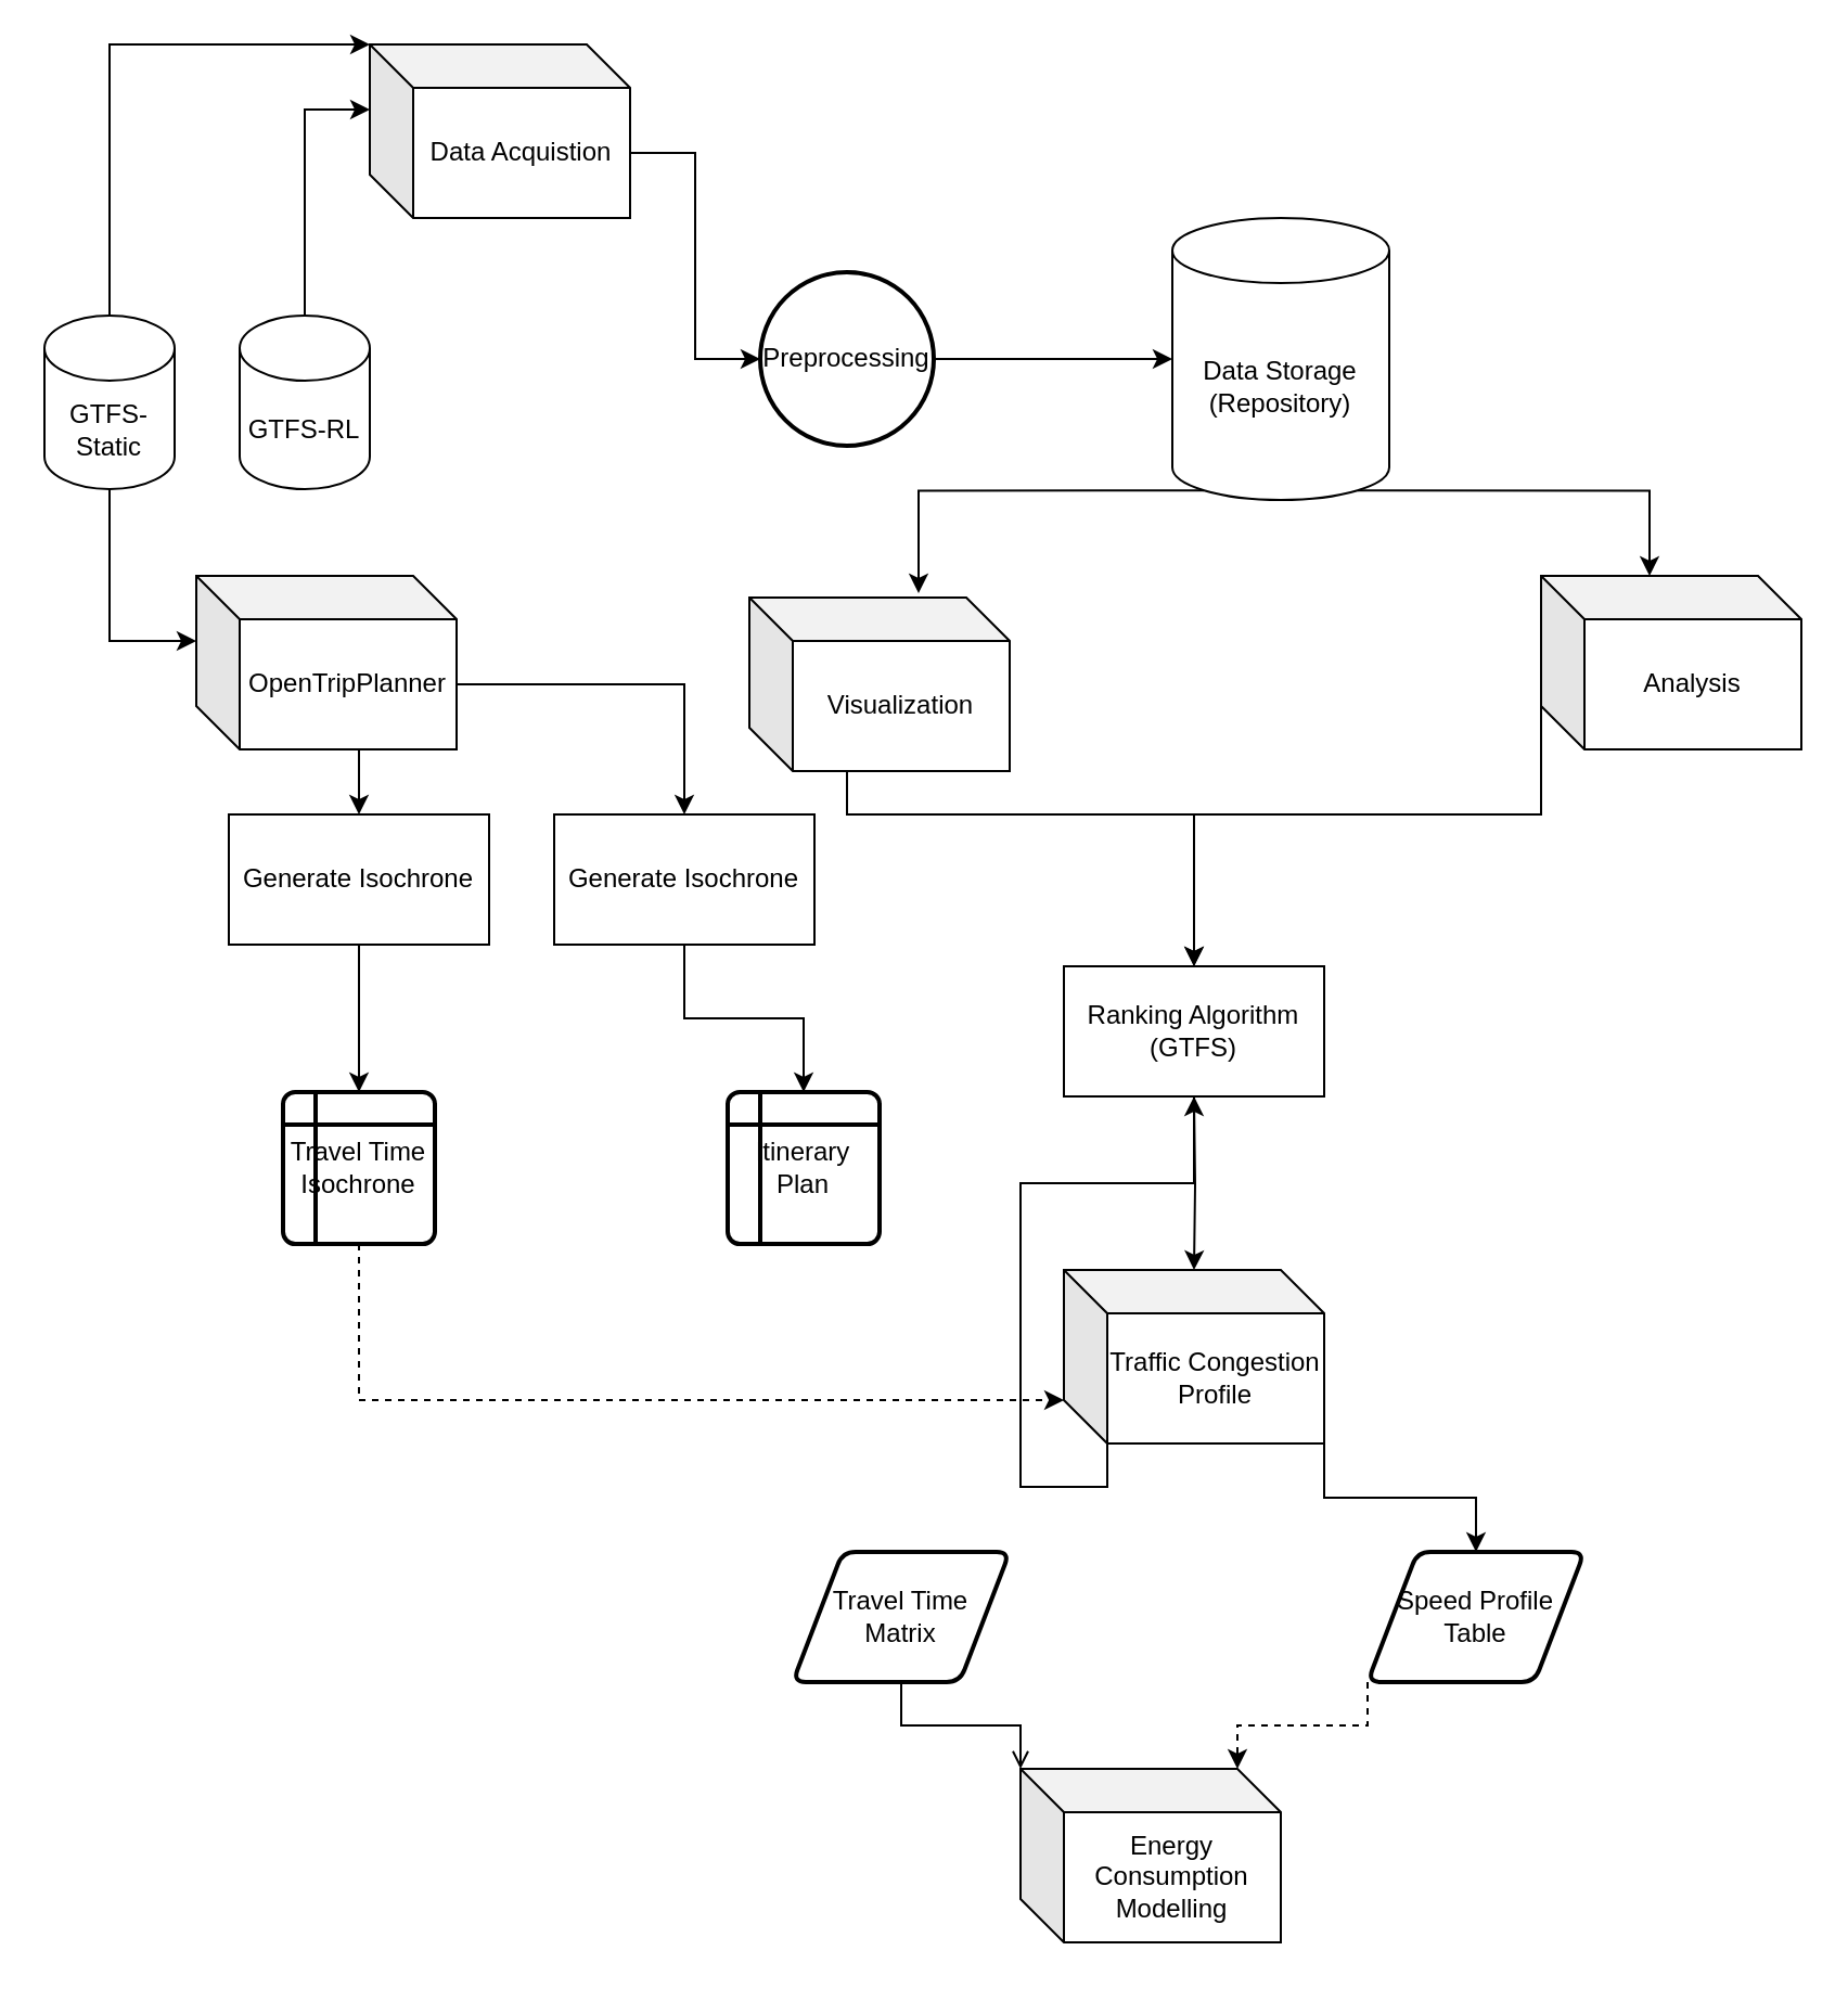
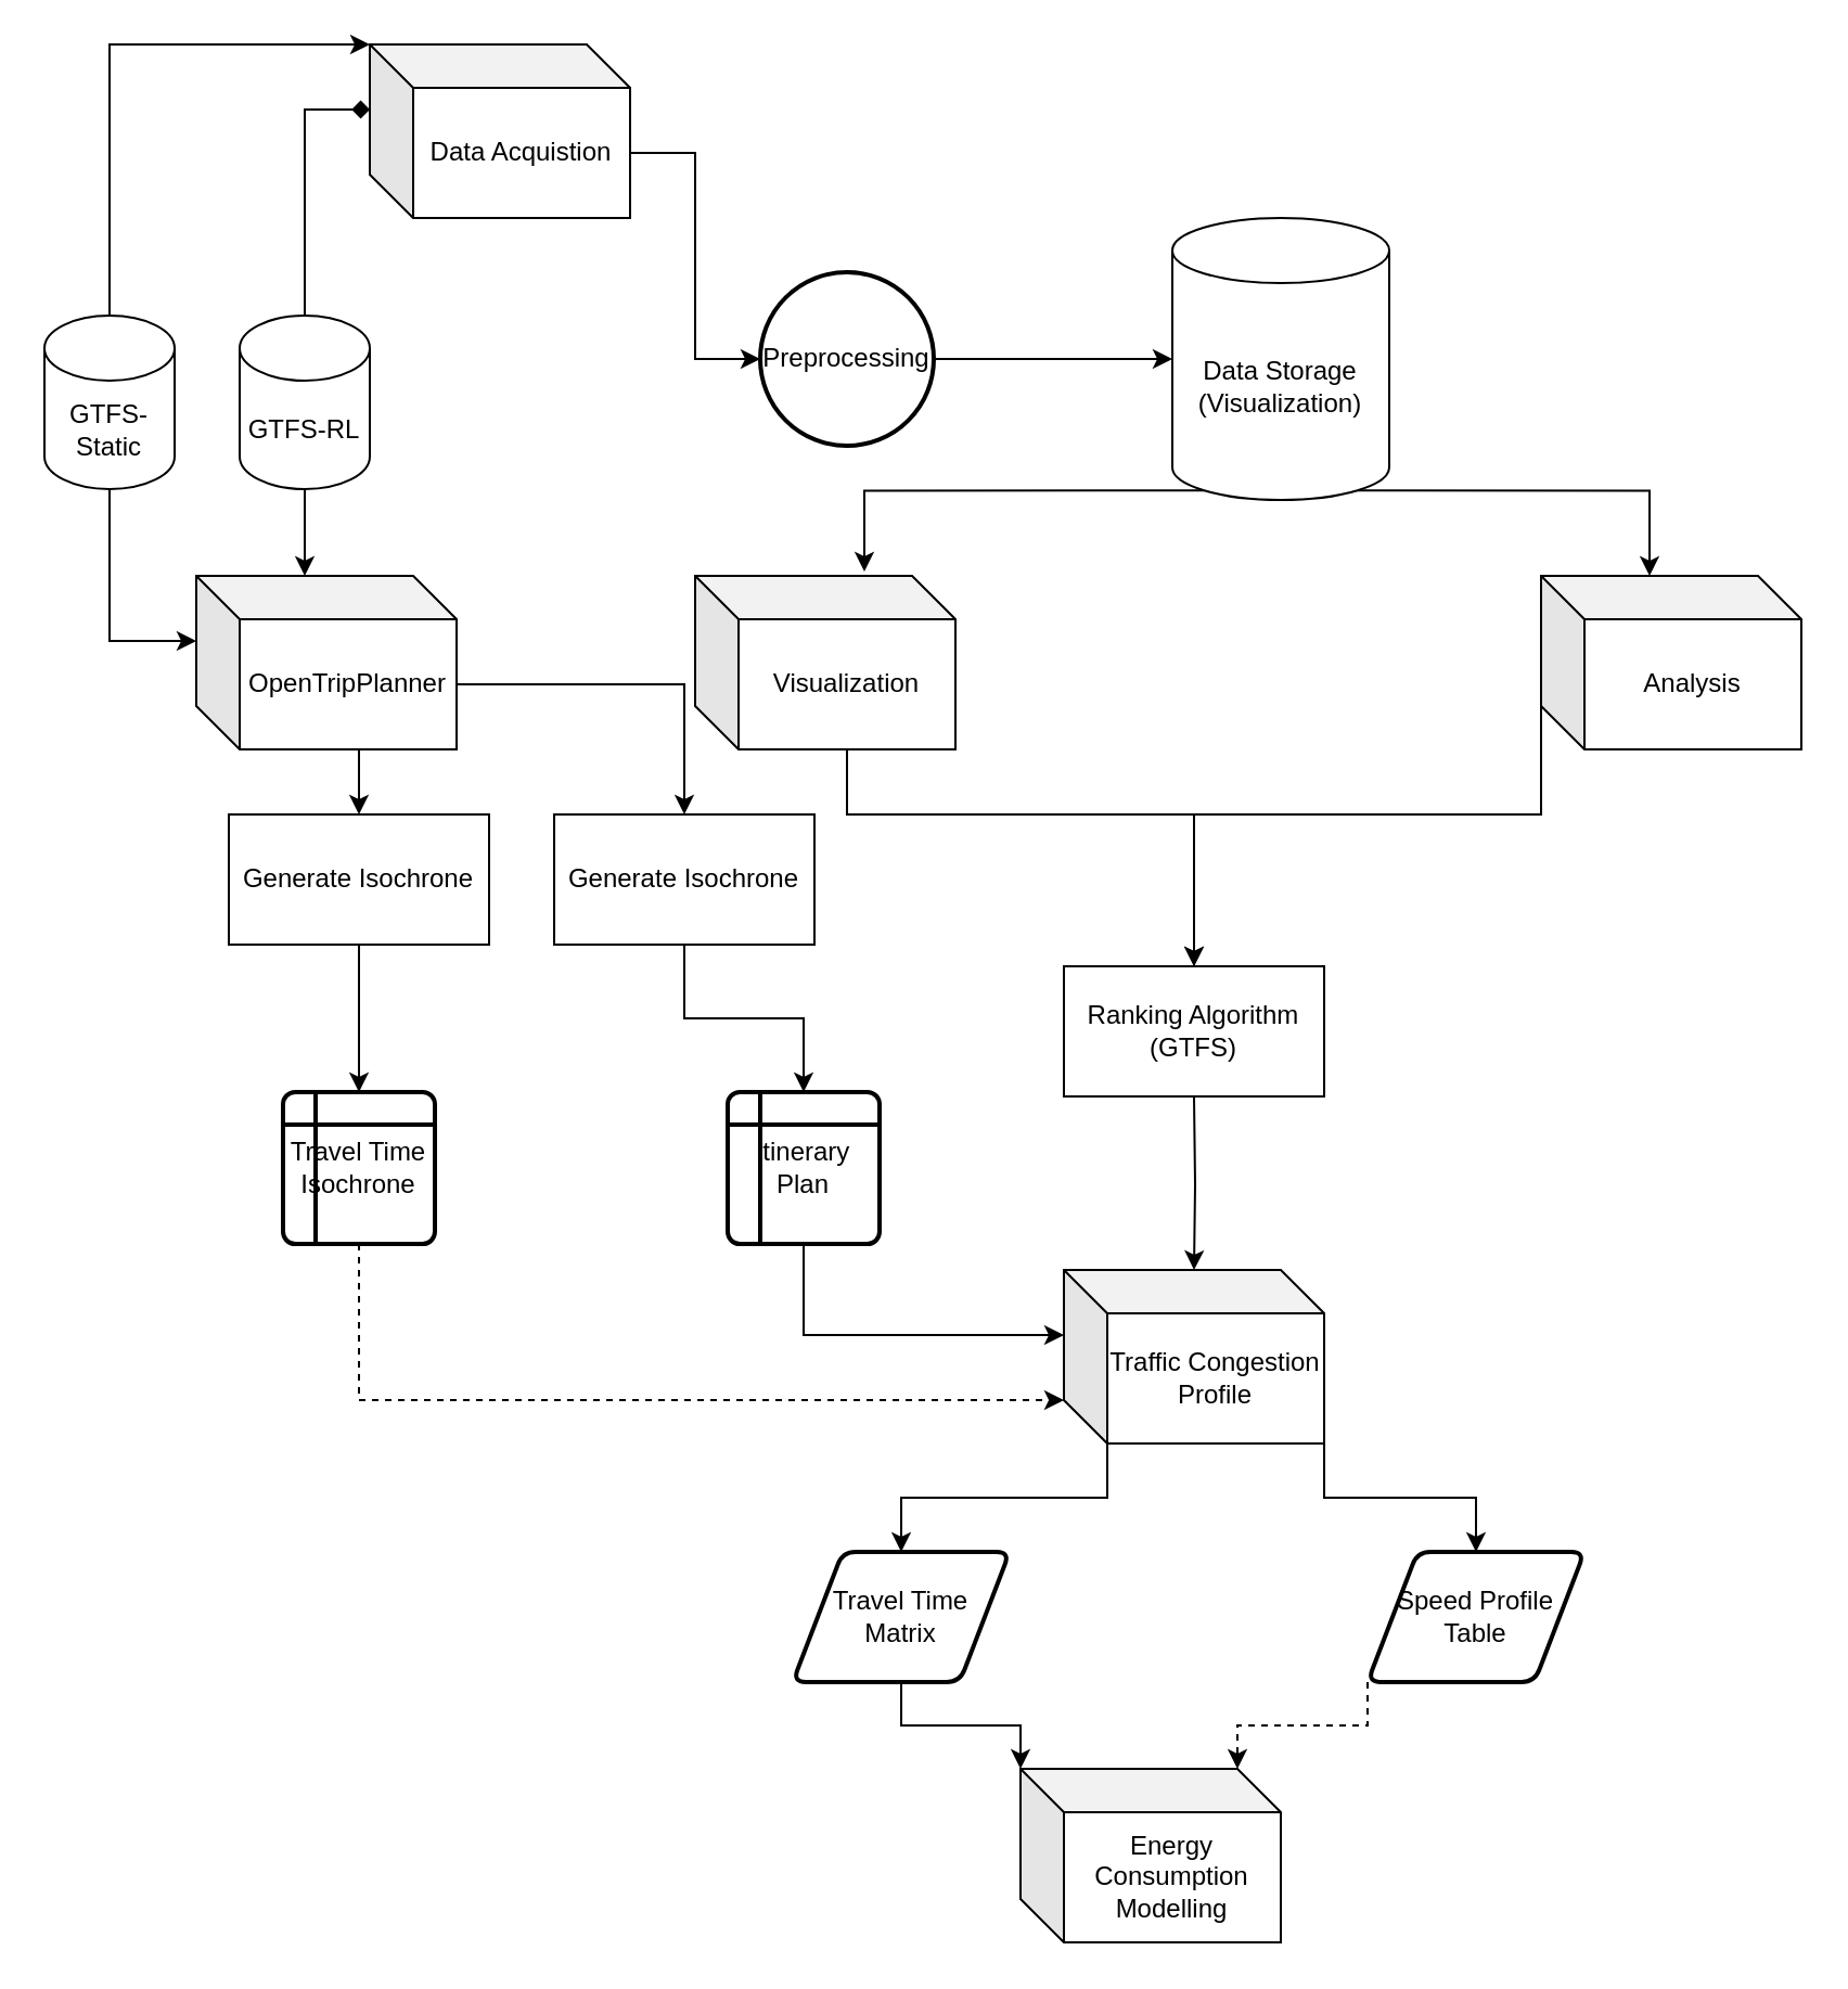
- <mxCell id="7" style="edgeStyle=orthogonalEdgeStyle;rounded=0;orthogonalLoop=1;jettySize=auto;html=1;exitX=0.5;exitY=0;exitDx=0;exitDy=0;exitPerimeter=0;entryX=0;entryY=0;entryDx=0;entryDy=30;entryPerimeter=0;" edge="1" parent="1" source="9" target="3"><mxGeometry relative="1" as="geometry" /></mxCell>
+ <mxCell id="7" style="edgeStyle=orthogonalEdgeStyle;rounded=0;orthogonalLoop=1;jettySize=auto;html=1;exitX=0.5;exitY=0;exitDx=0;exitDy=0;exitPerimeter=0;entryX=0;entryY=0;entryDx=0;entryDy=30;entryPerimeter=0;endArrow=diamond;" edge="1" parent="1" source="9" target="3"><mxGeometry relative="1" as="geometry" /></mxCell>
- <mxCell id="14" value="Data Storage (Repository)" style="shape=cylinder3;whiteSpace=wrap;html=1;boundedLbl=1;backgroundOutline=1;size=15;" vertex="1" parent="1"><mxGeometry x="540" y="100" width="100" height="130" as="geometry" /></mxCell>
+ <mxCell id="14" value="Data Storage (Visualization)" style="shape=cylinder3;whiteSpace=wrap;html=1;boundedLbl=1;backgroundOutline=1;size=15;" vertex="1" parent="1"><mxGeometry x="540" y="100" width="100" height="130" as="geometry" /></mxCell>
+ <mxCell id="8" style="edgeStyle=orthogonalEdgeStyle;rounded=0;orthogonalLoop=1;jettySize=auto;html=1;exitX=0.5;exitY=1;exitDx=0;exitDy=0;exitPerimeter=0;entryX=0;entryY=0;entryDx=50;entryDy=0;entryPerimeter=0;" edge="1" parent="1" source="9" target="25"><mxGeometry relative="1" as="geometry" /></mxCell>
- <mxCell id="16" value="Visualization" style="shape=cube;whiteSpace=wrap;html=1;boundedLbl=1;backgroundOutline=1;darkOpacity=0.05;darkOpacity2=0.1;" vertex="1" parent="1"><mxGeometry x="345" y="275" width="120" height="80" as="geometry" /></mxCell>
+ <mxCell id="16" value="Visualization" style="shape=cube;whiteSpace=wrap;html=1;boundedLbl=1;backgroundOutline=1;darkOpacity=0.05;darkOpacity2=0.1;" vertex="1" parent="1"><mxGeometry x="320" y="265" width="120" height="80" as="geometry" /></mxCell>
- <mxCell id="20" style="edgeStyle=orthogonalEdgeStyle;rounded=0;orthogonalLoop=1;jettySize=auto;html=1;exitX=0;exitY=0;exitDx=20;exitDy=80;exitPerimeter=0;" edge="1" parent="1" source="22" target="26"><mxGeometry relative="1" as="geometry" /></mxCell>
+ <mxCell id="20" style="edgeStyle=orthogonalEdgeStyle;rounded=0;orthogonalLoop=1;jettySize=auto;html=1;exitX=0;exitY=0;exitDx=20;exitDy=80;exitPerimeter=0;entryX=0.5;entryY=0;entryDx=0;entryDy=0;" edge="1" parent="1" source="22" target="37"><mxGeometry relative="1" as="geometry" /></mxCell>
+ <mxCell id="33" style="edgeStyle=orthogonalEdgeStyle;rounded=0;orthogonalLoop=1;jettySize=auto;html=1;exitX=0.5;exitY=1;exitDx=0;exitDy=0;entryX=0;entryY=0;entryDx=0;entryDy=30;entryPerimeter=0;" edge="1" parent="1" source="34" target="22"><mxGeometry relative="1" as="geometry" /></mxCell>
- <mxCell id="36" style="edgeStyle=orthogonalEdgeStyle;rounded=0;orthogonalLoop=1;jettySize=auto;html=1;exitX=0.5;exitY=1;exitDx=0;exitDy=0;entryX=0;entryY=0;entryDx=0;entryDy=0;entryPerimeter=0;endArrow=open;" edge="1" parent="1" source="37" target="35"><mxGeometry relative="1" as="geometry" /></mxCell>
+ <mxCell id="36" style="edgeStyle=orthogonalEdgeStyle;rounded=0;orthogonalLoop=1;jettySize=auto;html=1;exitX=0.5;exitY=1;exitDx=0;exitDy=0;entryX=0;entryY=0;entryDx=0;entryDy=0;entryPerimeter=0;" edge="1" parent="1" source="37" target="35"><mxGeometry relative="1" as="geometry" /></mxCell>
